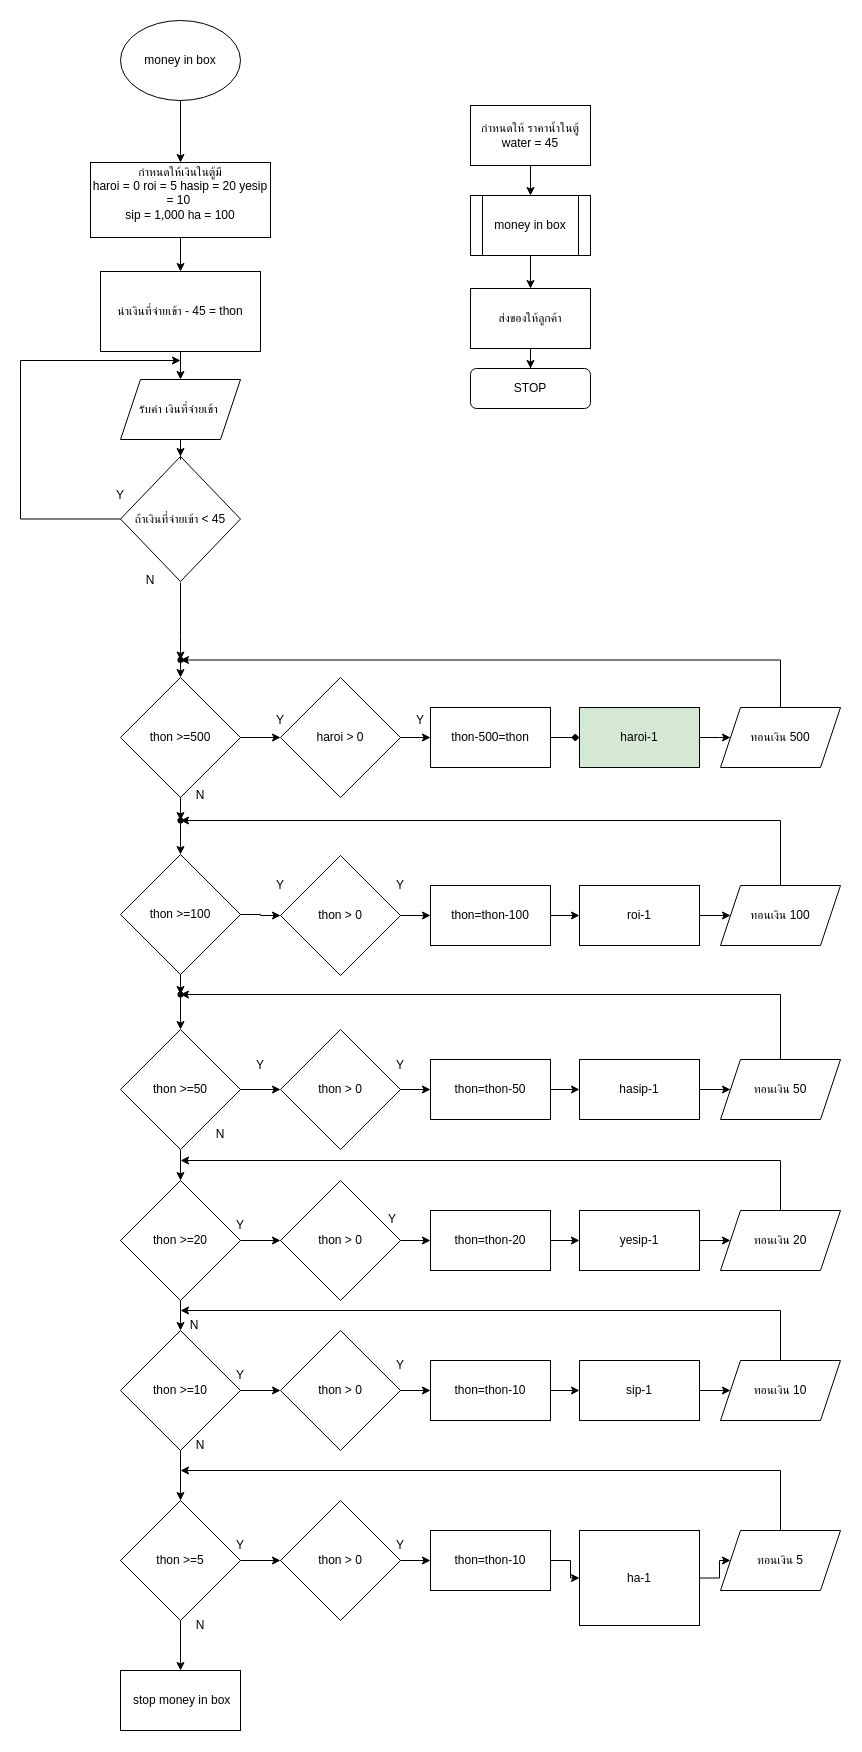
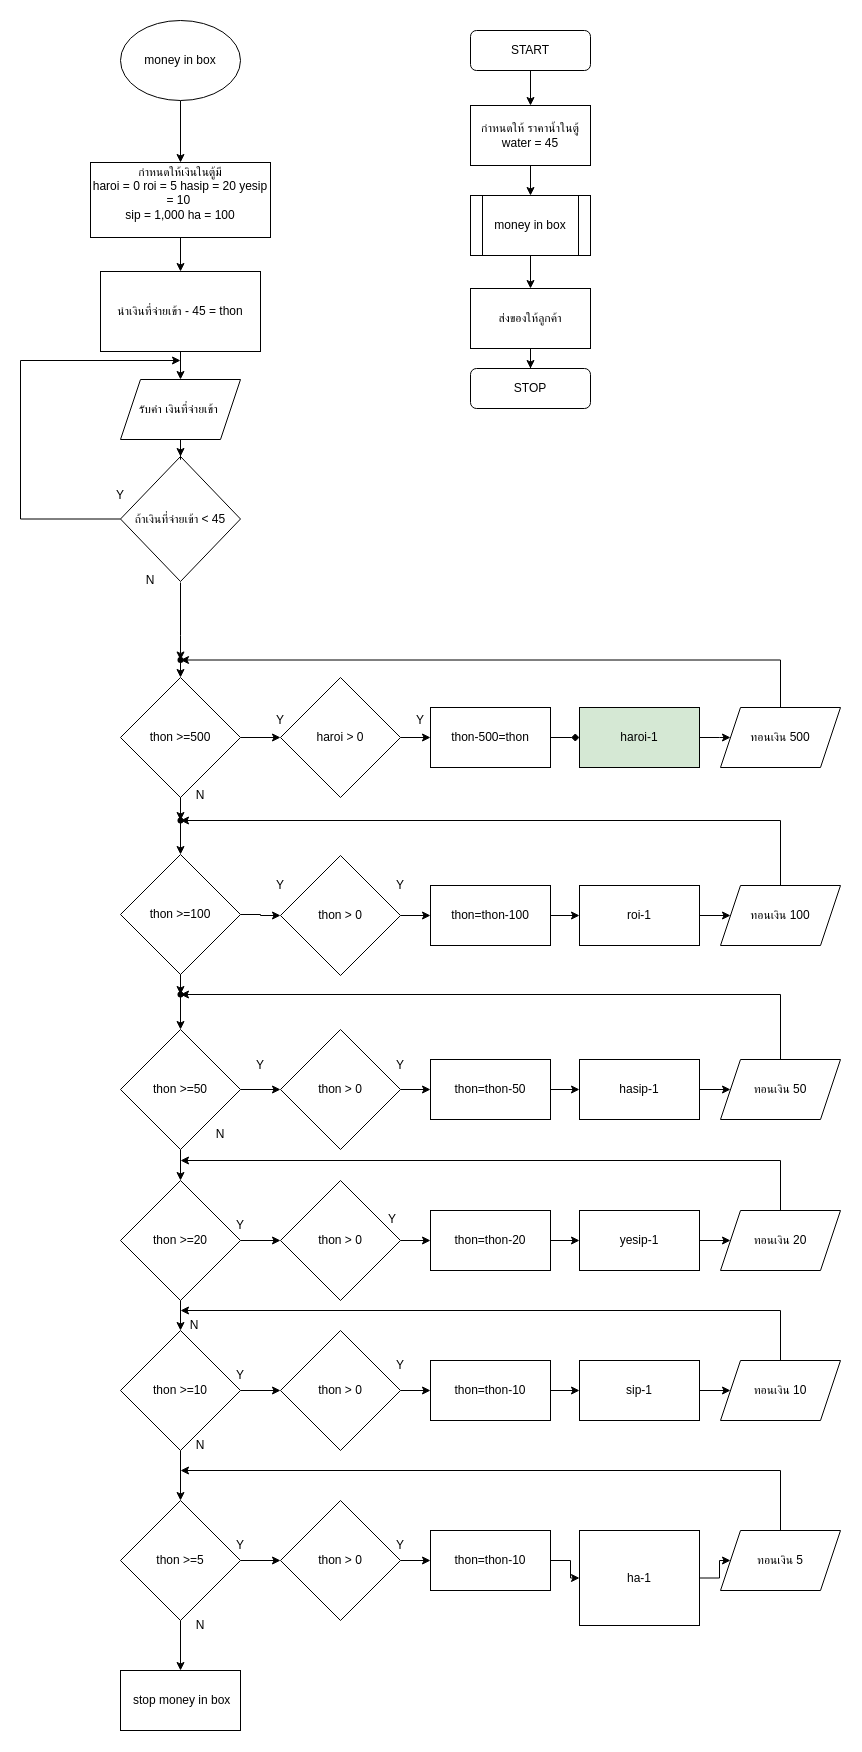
+ <mxCell id="3" value="START" style="rounded=1;whiteSpace=wrap;html=1;fontSize=12;glass=0;strokeWidth=1;shadow=0;" vertex="1" parent="1"><mxGeometry x="470" y="30" width="120" height="40" as="geometry" /></mxCell>
+ <mxCell id="2" value="" style="edgeStyle=orthogonalEdgeStyle;rounded=0;orthogonalLoop=1;jettySize=auto;html=1;" edge="1" parent="1" source="3" target="5"><mxGeometry relative="1" as="geometry" /></mxCell>
